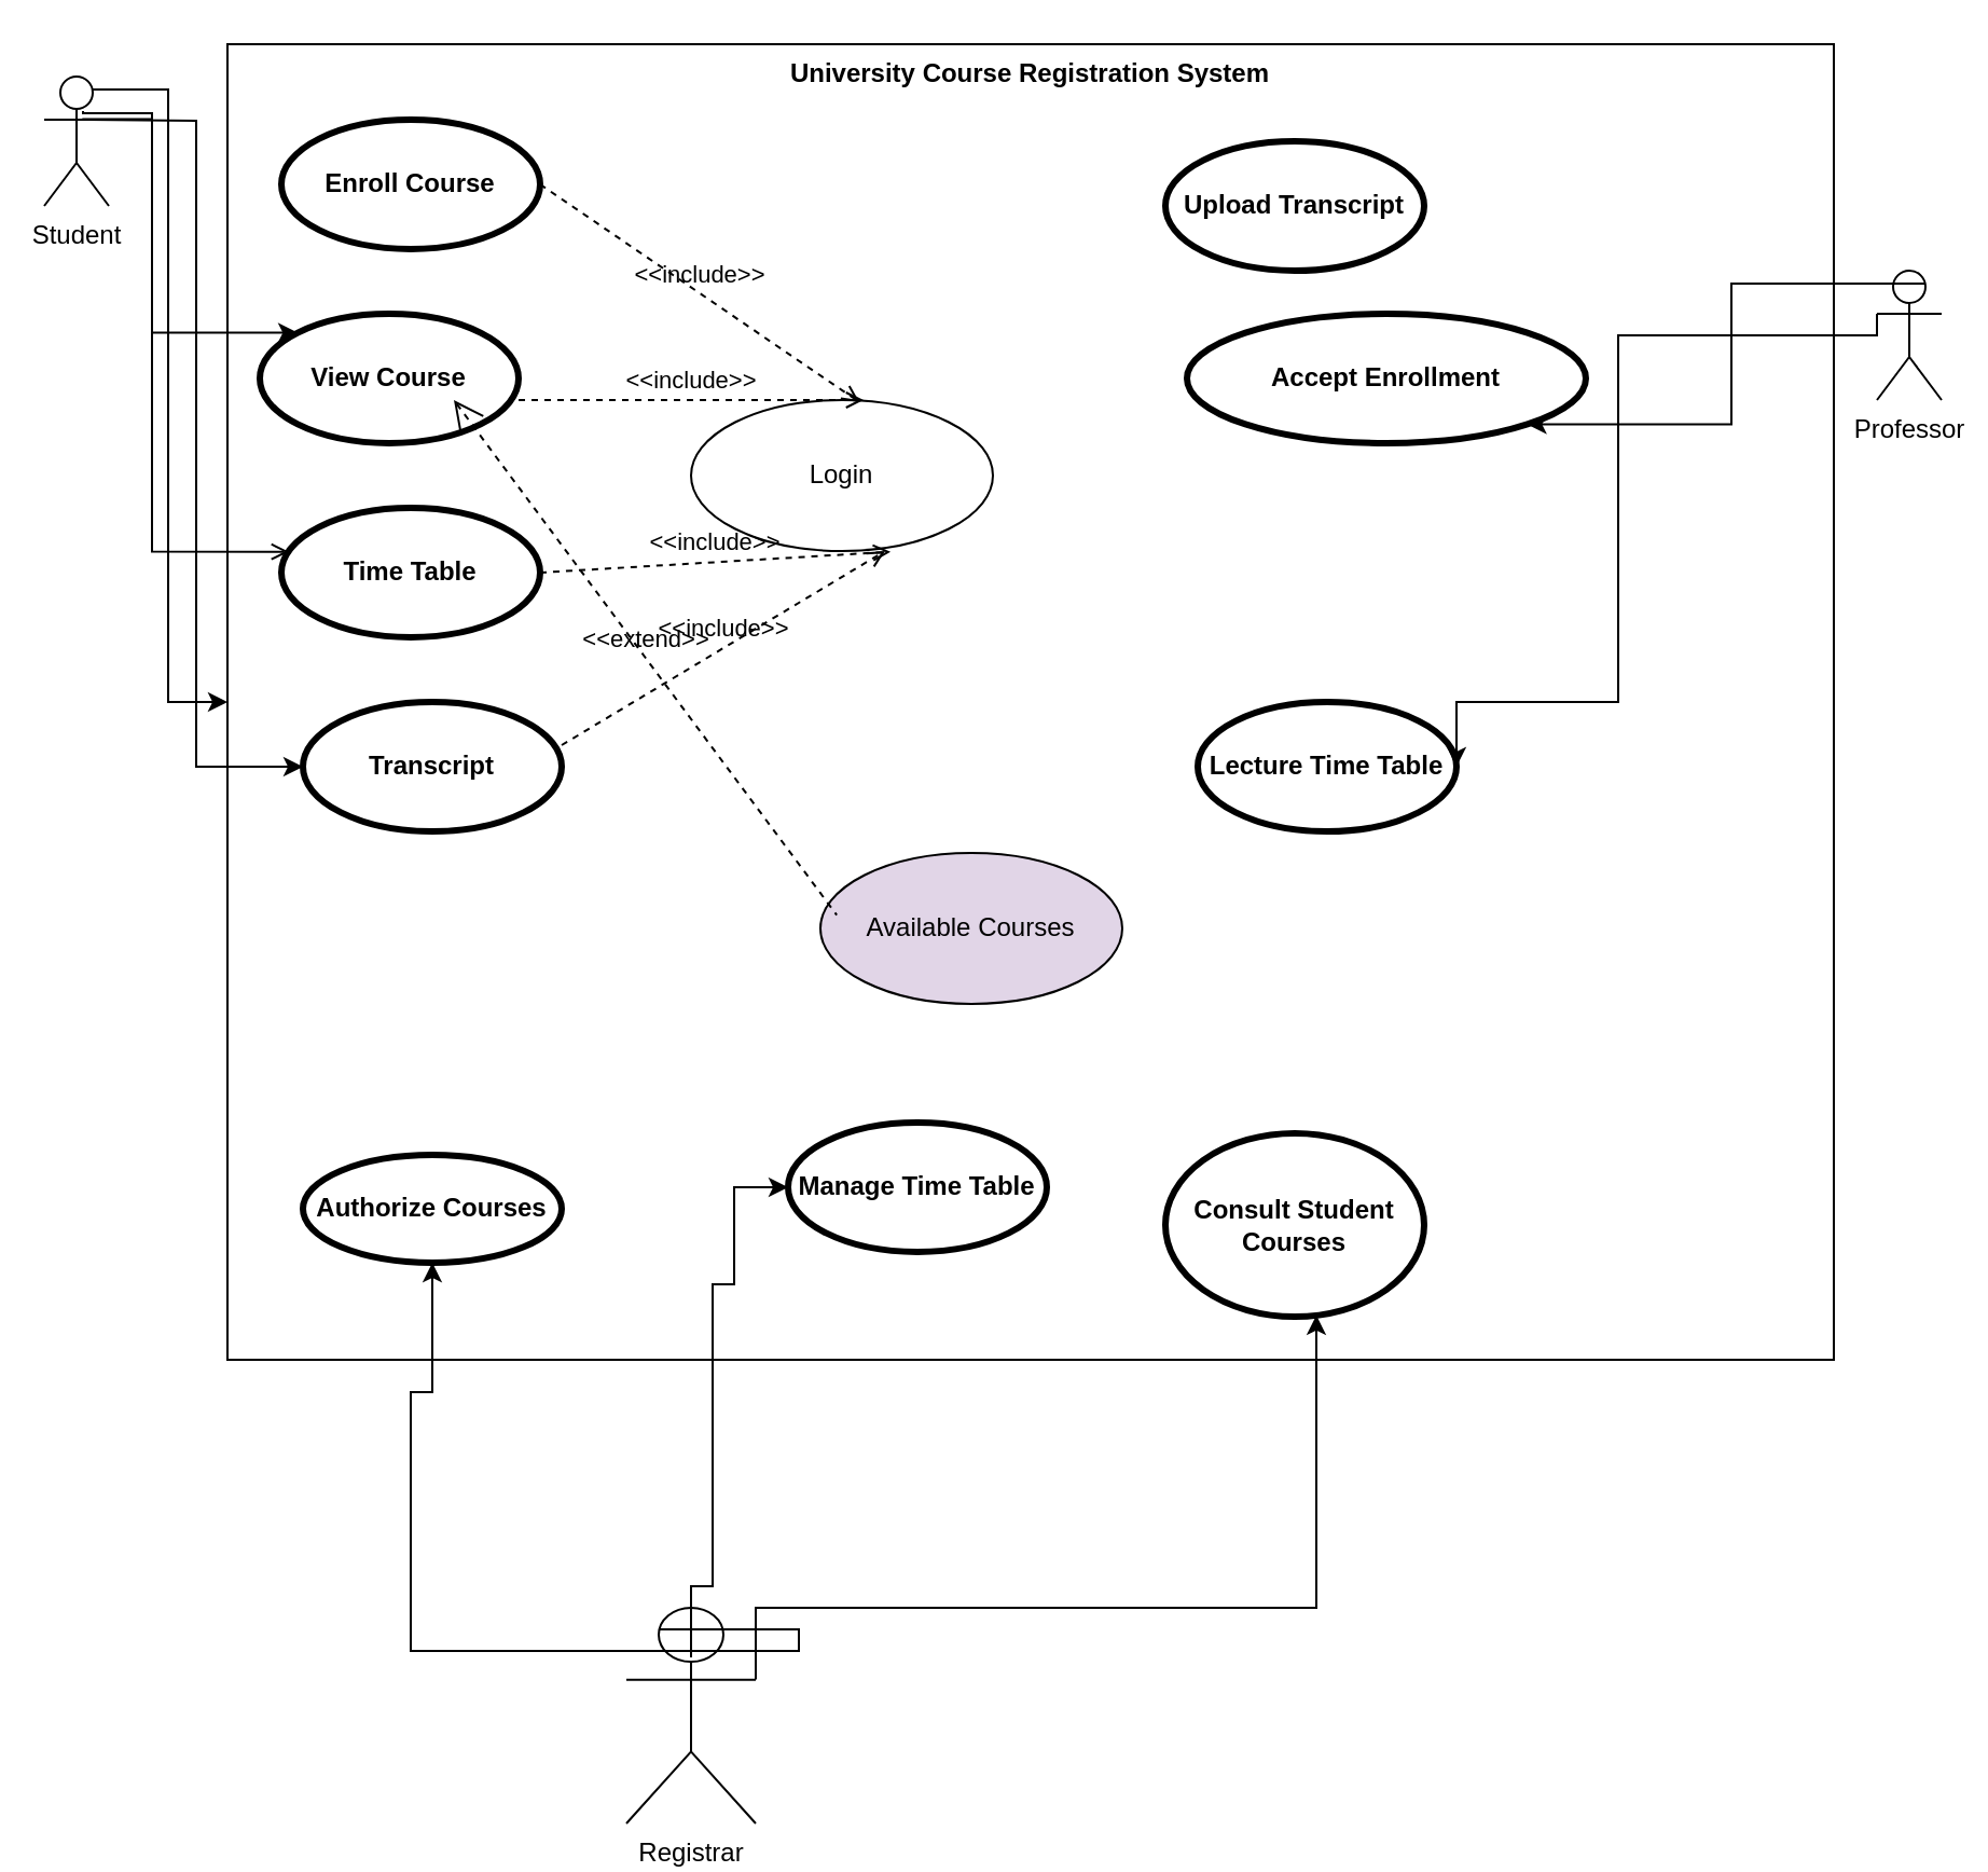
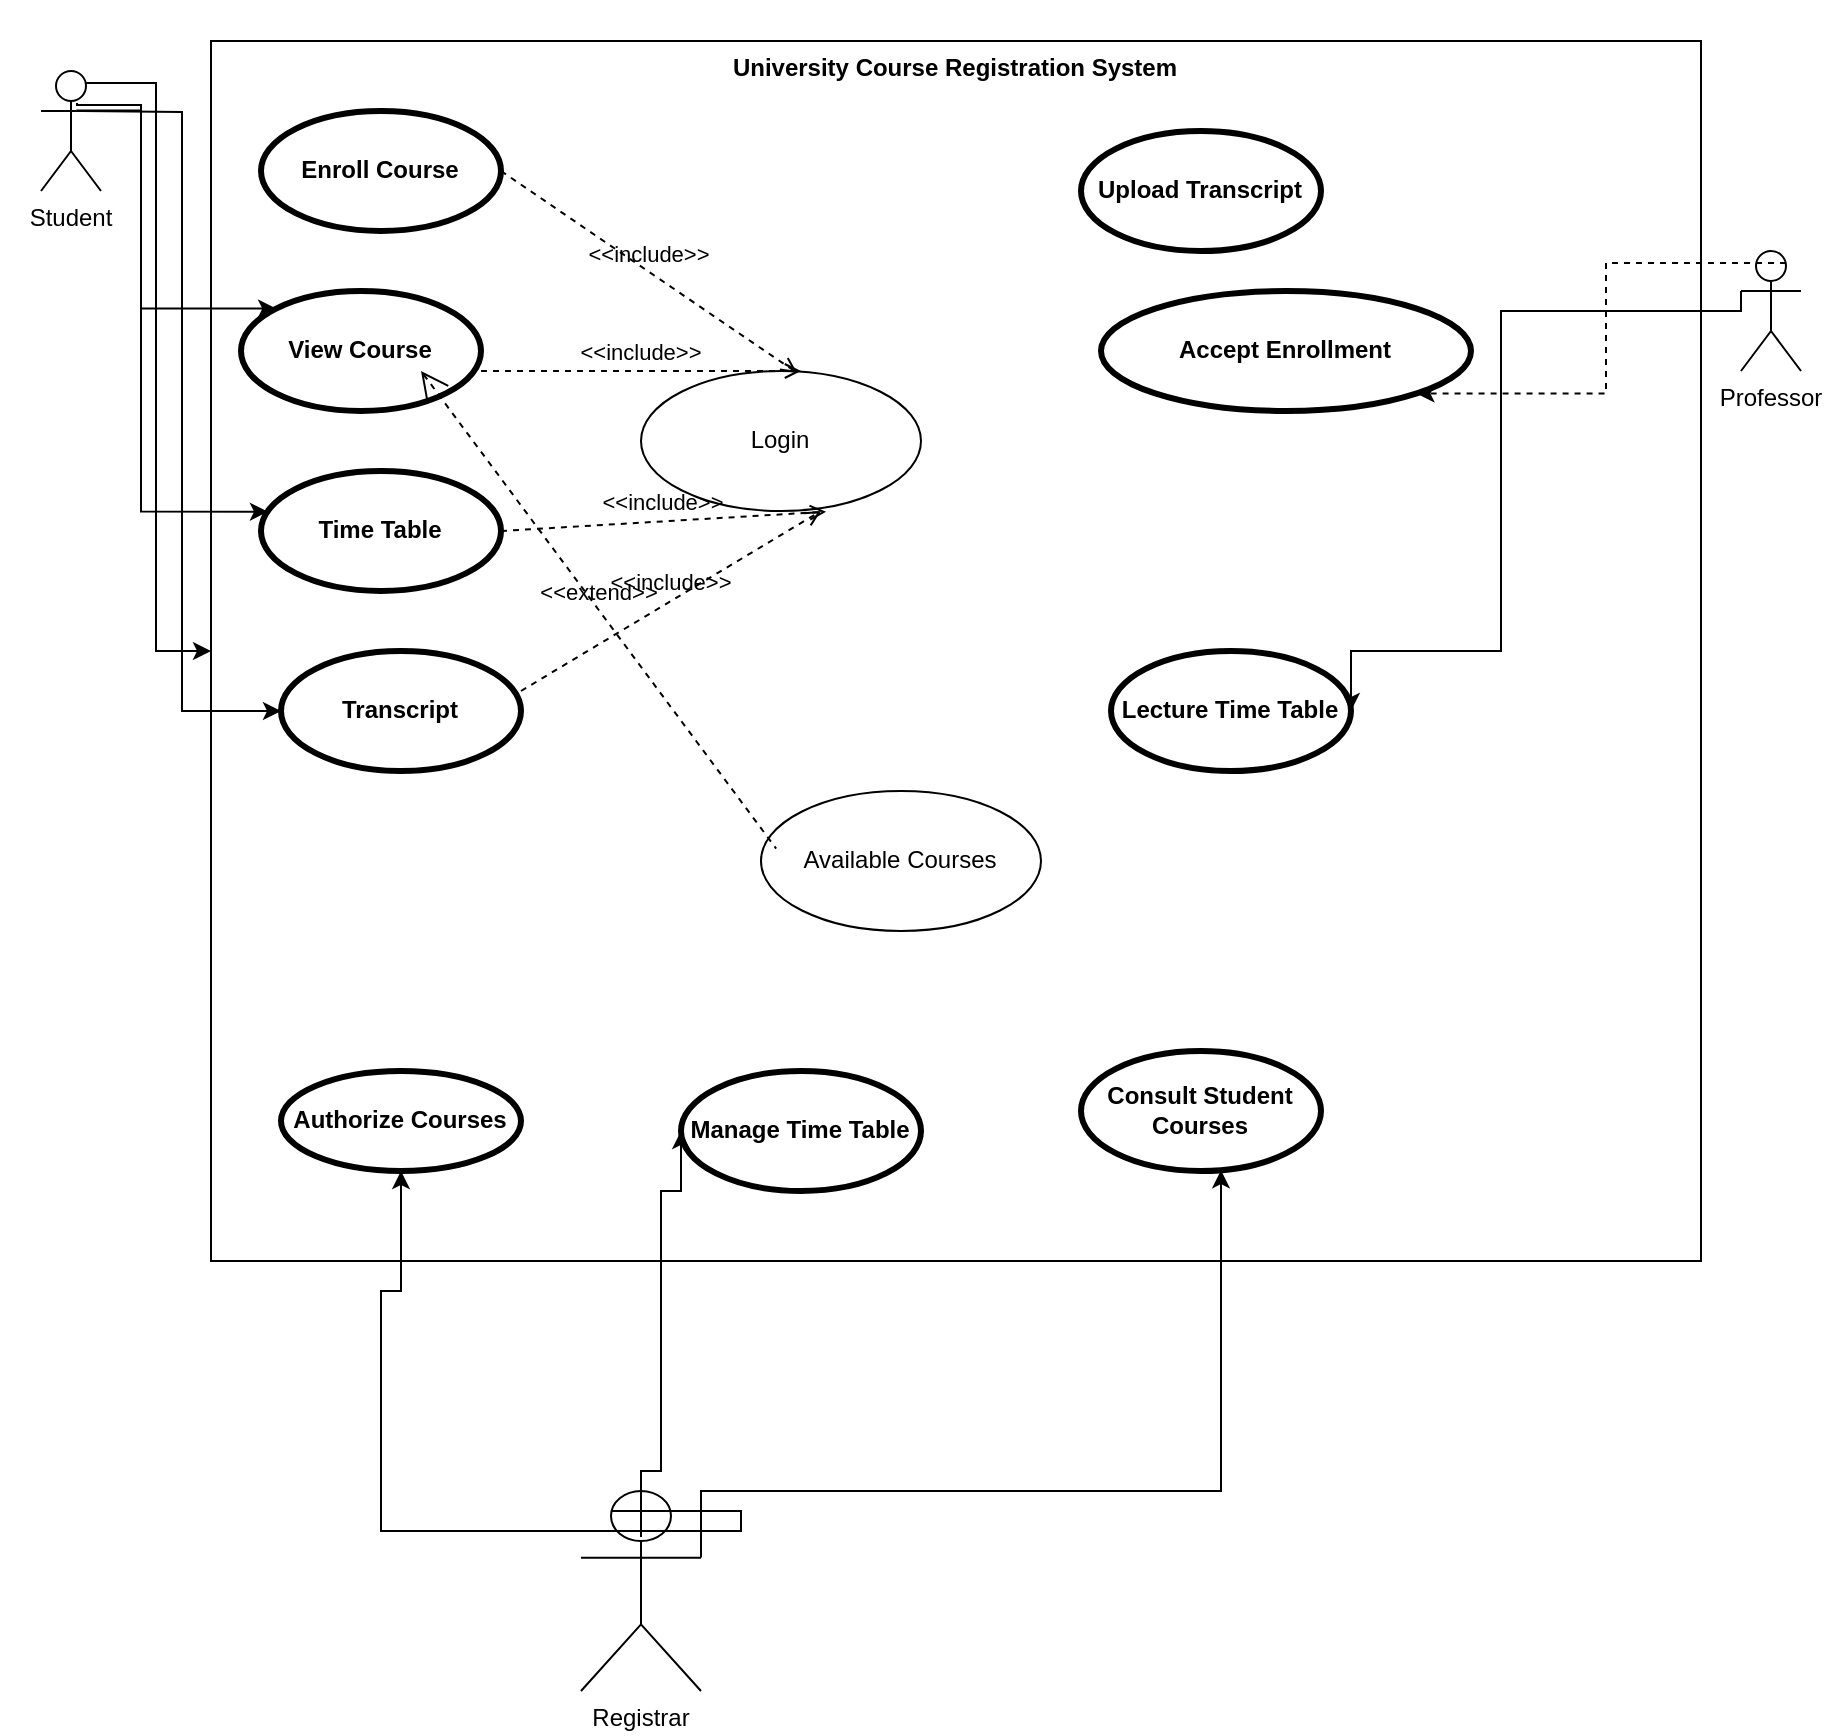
- <mxCell id="22" style="edgeStyle=orthogonalEdgeStyle;rounded=0;orthogonalLoop=1;jettySize=auto;html=1;entryX=1;entryY=1;entryDx=0;entryDy=0;exitX=0.75;exitY=0.1;exitDx=0;exitDy=0;exitPerimeter=0;" edge="1" parent="1" source="3" target="10"><mxGeometry relative="1" as="geometry"><mxPoint x="780" y="145" as="sourcePoint" /><mxPoint x="787" y="339" as="targetPoint" /></mxGeometry></mxCell>
+ <mxCell id="22" style="edgeStyle=orthogonalEdgeStyle;rounded=0;orthogonalLoop=1;jettySize=auto;html=1;entryX=1;entryY=1;entryDx=0;entryDy=0;exitX=0.75;exitY=0.1;exitDx=0;exitDy=0;exitPerimeter=0;dashed=1;" edge="1" parent="1" source="3" target="10"><mxGeometry relative="1" as="geometry"><mxPoint x="780" y="145" as="sourcePoint" /><mxPoint x="787" y="339" as="targetPoint" /></mxGeometry></mxCell>
- <mxCell id="15" style="edgeStyle=orthogonalEdgeStyle;rounded=0;orthogonalLoop=1;jettySize=auto;html=1;exitX=0.589;exitY=0.329;exitDx=0;exitDy=0;exitPerimeter=0;entryX=0.029;entryY=0.339;entryDx=0;entryDy=0;entryPerimeter=0;endArrow=open;" edge="1" parent="1" source="2" target="8"><mxGeometry relative="1" as="geometry"><mxPoint x="58" y="71" as="sourcePoint" /><mxPoint x="160" y="115" as="targetPoint" /><Array as="points"><mxPoint x="70" y="55" /><mxPoint x="70" y="255" /></Array></mxGeometry></mxCell>
+ <mxCell id="15" style="edgeStyle=orthogonalEdgeStyle;rounded=0;orthogonalLoop=1;jettySize=auto;html=1;exitX=0.589;exitY=0.329;exitDx=0;exitDy=0;exitPerimeter=0;entryX=0.029;entryY=0.339;entryDx=0;entryDy=0;entryPerimeter=0;" edge="1" parent="1" source="2" target="8"><mxGeometry relative="1" as="geometry"><mxPoint x="58" y="71" as="sourcePoint" /><mxPoint x="160" y="115" as="targetPoint" /><Array as="points"><mxPoint x="70" y="55" /><mxPoint x="70" y="255" /></Array></mxGeometry></mxCell>
- <mxCell id="30" value="Available Courses" style="ellipse;whiteSpace=wrap;html=1;fillColor=#e1d5e7;" vertex="1" parent="1"><mxGeometry x="380" y="395" width="140" height="70" as="geometry" /></mxCell>
+ <mxCell id="30" value="Available Courses" style="ellipse;whiteSpace=wrap;html=1;" vertex="1" parent="1"><mxGeometry x="380" y="395" width="140" height="70" as="geometry" /></mxCell>
- <mxCell id="25" value="Manage Time Table" style="shape=ellipse;html=1;strokeWidth=3;fontStyle=1;whiteSpace=wrap;align=center;perimeter=ellipsePerimeter;" vertex="1" parent="1"><mxGeometry x="365" y="520" width="120" height="60" as="geometry" /></mxCell>
+ <mxCell id="25" value="Manage Time Table" style="shape=ellipse;html=1;strokeWidth=3;fontStyle=1;whiteSpace=wrap;align=center;perimeter=ellipsePerimeter;" vertex="1" parent="1"><mxGeometry x="340" y="535" width="120" height="60" as="geometry" /></mxCell>
- <mxCell id="26" value="Consult Student Courses" style="shape=ellipse;html=1;strokeWidth=3;fontStyle=1;whiteSpace=wrap;align=center;perimeter=ellipsePerimeter;" vertex="1" parent="1"><mxGeometry x="540" y="525" width="120" height="85" as="geometry" /></mxCell>
+ <mxCell id="26" value="Consult Student Courses" style="shape=ellipse;html=1;strokeWidth=3;fontStyle=1;whiteSpace=wrap;align=center;perimeter=ellipsePerimeter;" vertex="1" parent="1"><mxGeometry x="540" y="525" width="120" height="60" as="geometry" /></mxCell>
